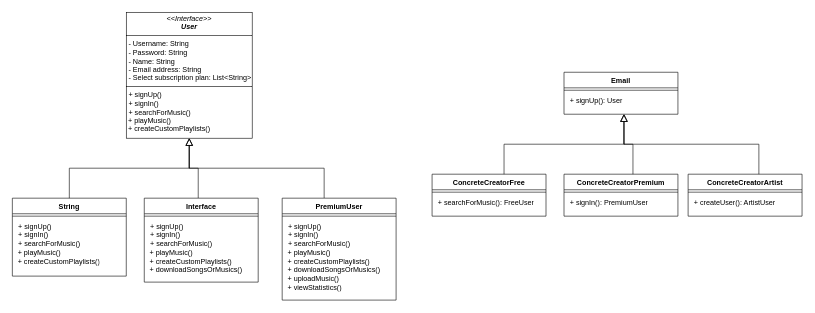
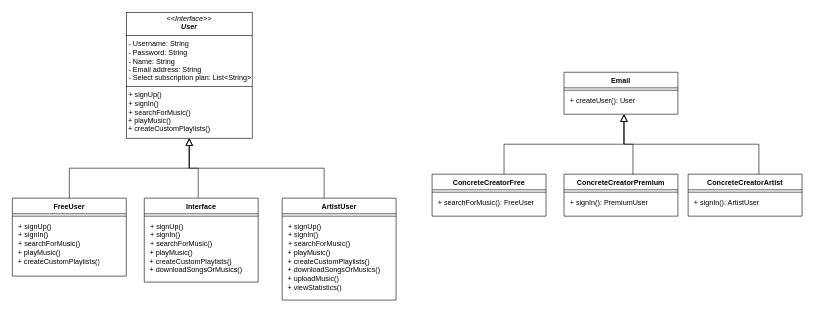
- <mxCell id="13" value="&lt;p style=&quot;margin: 0px 0px 0px 4px;&quot;&gt;+ signUp(): User&lt;/p&gt;" style="text;strokeColor=none;fillColor=none;align=left;verticalAlign=top;spacingLeft=4;spacingRight=4;overflow=hidden;rotatable=0;points=[[0,0.5],[1,0.5]];portConstraint=eastwest;whiteSpace=wrap;html=1;" vertex="1" parent="11"><mxGeometry y="34" width="190" height="36" as="geometry" /></mxCell>
+ <mxCell id="13" value="&lt;p style=&quot;margin: 0px 0px 0px 4px;&quot;&gt;+ createUser(): User&lt;/p&gt;" style="text;strokeColor=none;fillColor=none;align=left;verticalAlign=top;spacingLeft=4;spacingRight=4;overflow=hidden;rotatable=0;points=[[0,0.5],[1,0.5]];portConstraint=eastwest;whiteSpace=wrap;html=1;" vertex="1" parent="11"><mxGeometry y="34" width="190" height="36" as="geometry" /></mxCell>
- <mxCell id="19" value="&lt;p style=&quot;margin: 0px 0px 0px 4px;&quot;&gt;+ createUser(): ArtistUser&lt;/p&gt;" style="text;strokeColor=none;fillColor=none;align=left;verticalAlign=top;spacingLeft=4;spacingRight=4;overflow=hidden;rotatable=0;points=[[0,0.5],[1,0.5]];portConstraint=eastwest;whiteSpace=wrap;html=1;" vertex="1" parent="17"><mxGeometry y="34" width="190" height="36" as="geometry" /></mxCell>
+ <mxCell id="19" value="&lt;p style=&quot;margin: 0px 0px 0px 4px;&quot;&gt;+ signIn(): ArtistUser&lt;/p&gt;" style="text;strokeColor=none;fillColor=none;align=left;verticalAlign=top;spacingLeft=4;spacingRight=4;overflow=hidden;rotatable=0;points=[[0,0.5],[1,0.5]];portConstraint=eastwest;whiteSpace=wrap;html=1;" vertex="1" parent="17"><mxGeometry y="34" width="190" height="36" as="geometry" /></mxCell>
- <mxCell id="20" value="String" style="swimlane;fontStyle=1;align=center;verticalAlign=top;childLayout=stackLayout;horizontal=1;startSize=26;horizontalStack=0;resizeParent=1;resizeParentMax=0;resizeLast=0;collapsible=1;marginBottom=0;whiteSpace=wrap;html=1;" vertex="1" parent="1"><mxGeometry x="20" y="330" width="190" height="130" as="geometry" /></mxCell>
+ <mxCell id="20" value="FreeUser" style="swimlane;fontStyle=1;align=center;verticalAlign=top;childLayout=stackLayout;horizontal=1;startSize=26;horizontalStack=0;resizeParent=1;resizeParentMax=0;resizeLast=0;collapsible=1;marginBottom=0;whiteSpace=wrap;html=1;" vertex="1" parent="1"><mxGeometry x="20" y="330" width="190" height="130" as="geometry" /></mxCell>
- <mxCell id="8" value="PremiumUser" style="swimlane;fontStyle=1;align=center;verticalAlign=top;childLayout=stackLayout;horizontal=1;startSize=26;horizontalStack=0;resizeParent=1;resizeParentMax=0;resizeLast=0;collapsible=1;marginBottom=0;whiteSpace=wrap;html=1;" vertex="1" parent="1"><mxGeometry x="470" y="330" width="190" height="170" as="geometry" /></mxCell>
+ <mxCell id="8" value="ArtistUser" style="swimlane;fontStyle=1;align=center;verticalAlign=top;childLayout=stackLayout;horizontal=1;startSize=26;horizontalStack=0;resizeParent=1;resizeParentMax=0;resizeLast=0;collapsible=1;marginBottom=0;whiteSpace=wrap;html=1;" vertex="1" parent="1"><mxGeometry x="470" y="330" width="190" height="170" as="geometry" /></mxCell>
